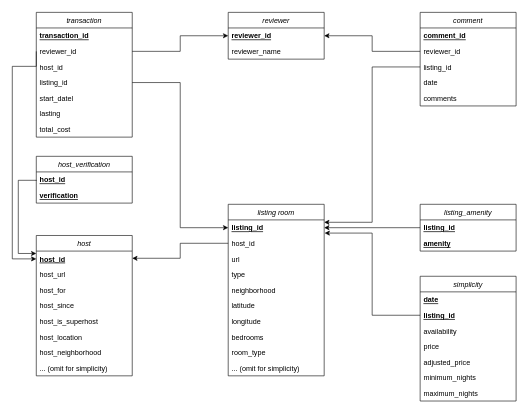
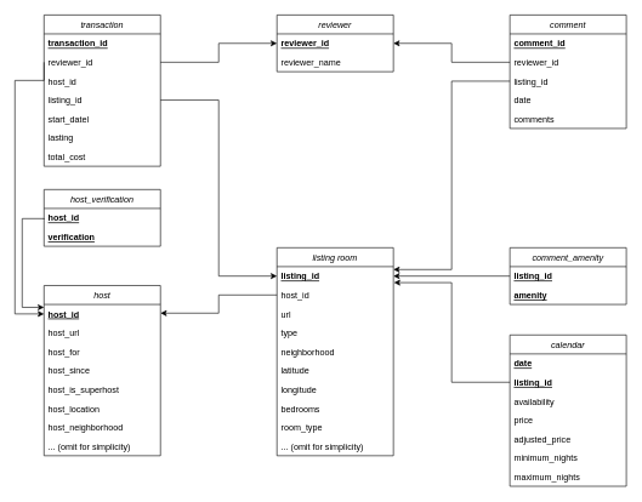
- <mxCell id="33" value="listing_amenity" style="swimlane;fontStyle=2;align=center;verticalAlign=top;childLayout=stackLayout;horizontal=1;startSize=26;horizontalStack=0;resizeParent=1;resizeLast=0;collapsible=1;marginBottom=0;rounded=0;shadow=0;strokeWidth=1;" parent="1" vertex="1"><mxGeometry x="700" y="340" width="160" height="78" as="geometry"><mxRectangle x="230" y="140" width="160" height="26" as="alternateBounds" /></mxGeometry></mxCell>
+ <mxCell id="33" value="comment_amenity" style="swimlane;fontStyle=2;align=center;verticalAlign=top;childLayout=stackLayout;horizontal=1;startSize=26;horizontalStack=0;resizeParent=1;resizeLast=0;collapsible=1;marginBottom=0;rounded=0;shadow=0;strokeWidth=1;" parent="1" vertex="1"><mxGeometry x="700" y="340" width="160" height="78" as="geometry"><mxRectangle x="230" y="140" width="160" height="26" as="alternateBounds" /></mxGeometry></mxCell>
- <mxCell id="36" value="simplicity" style="swimlane;fontStyle=2;align=center;verticalAlign=top;childLayout=stackLayout;horizontal=1;startSize=26;horizontalStack=0;resizeParent=1;resizeLast=0;collapsible=1;marginBottom=0;rounded=0;shadow=0;strokeWidth=1;" parent="1" vertex="1"><mxGeometry x="700" y="460" width="160" height="208" as="geometry"><mxRectangle x="230" y="140" width="160" height="26" as="alternateBounds" /></mxGeometry></mxCell>
+ <mxCell id="36" value="calendar" style="swimlane;fontStyle=2;align=center;verticalAlign=top;childLayout=stackLayout;horizontal=1;startSize=26;horizontalStack=0;resizeParent=1;resizeLast=0;collapsible=1;marginBottom=0;rounded=0;shadow=0;strokeWidth=1;" parent="1" vertex="1"><mxGeometry x="700" y="460" width="160" height="208" as="geometry"><mxRectangle x="230" y="140" width="160" height="26" as="alternateBounds" /></mxGeometry></mxCell>
